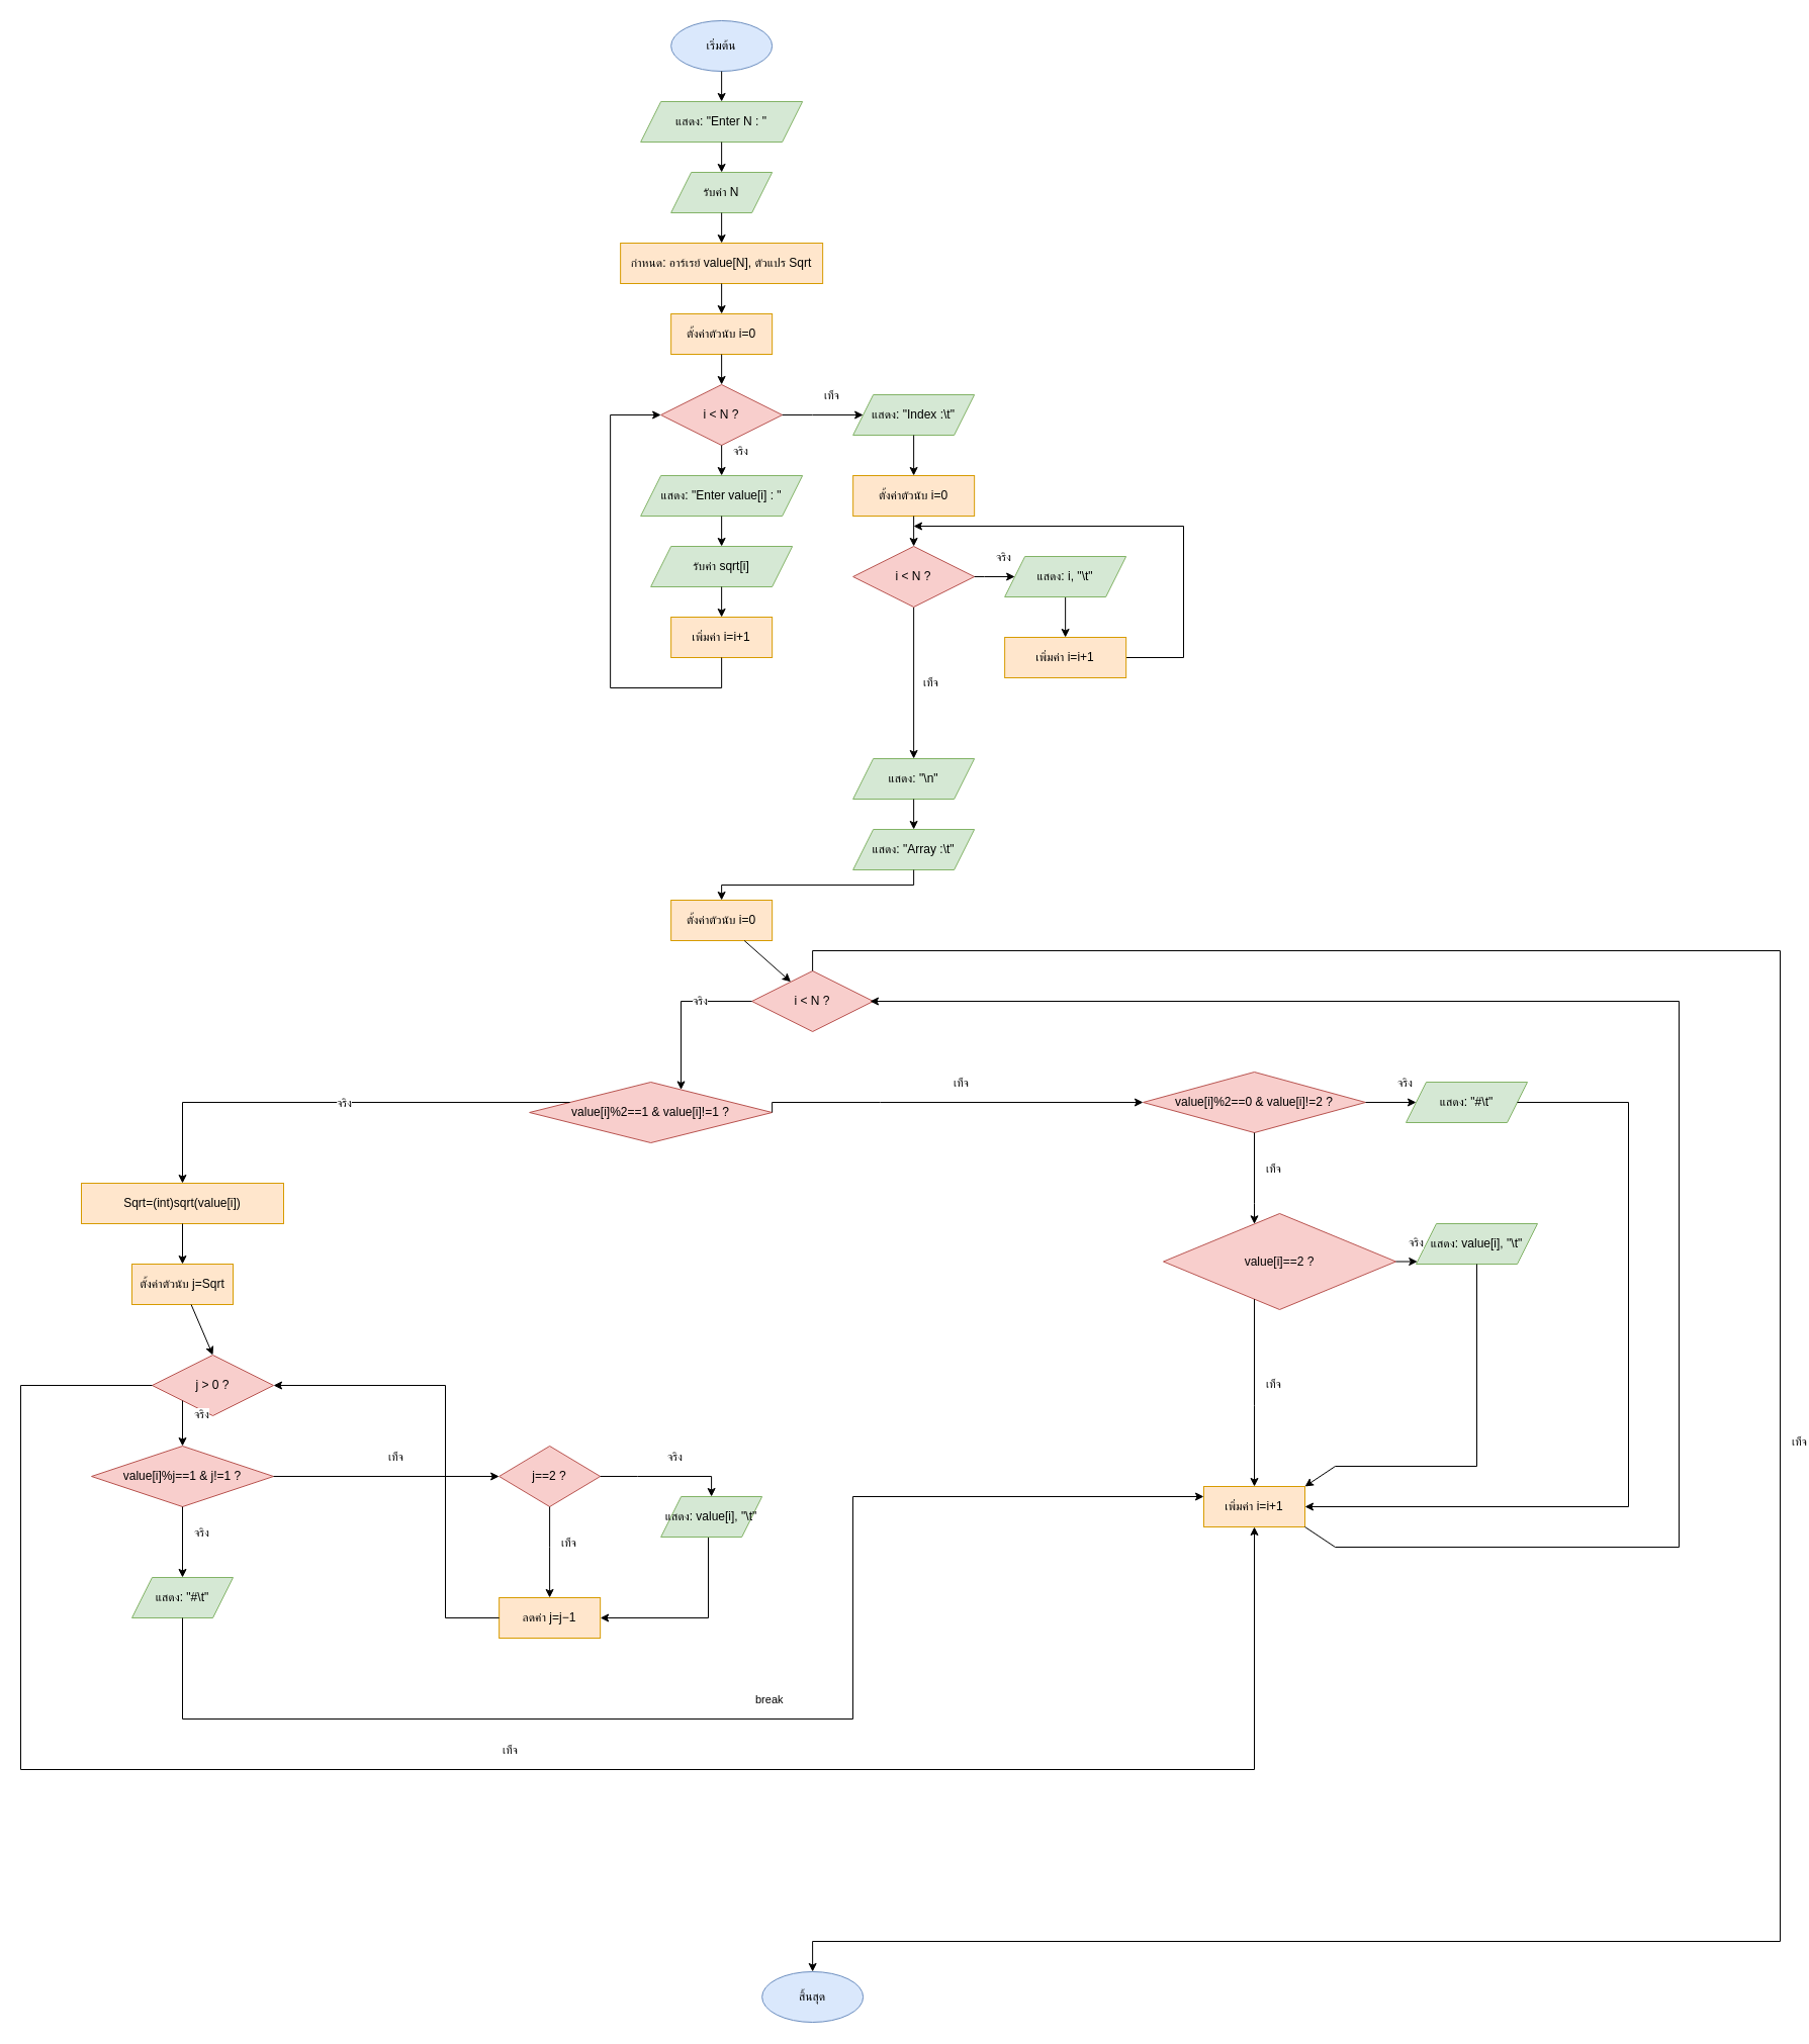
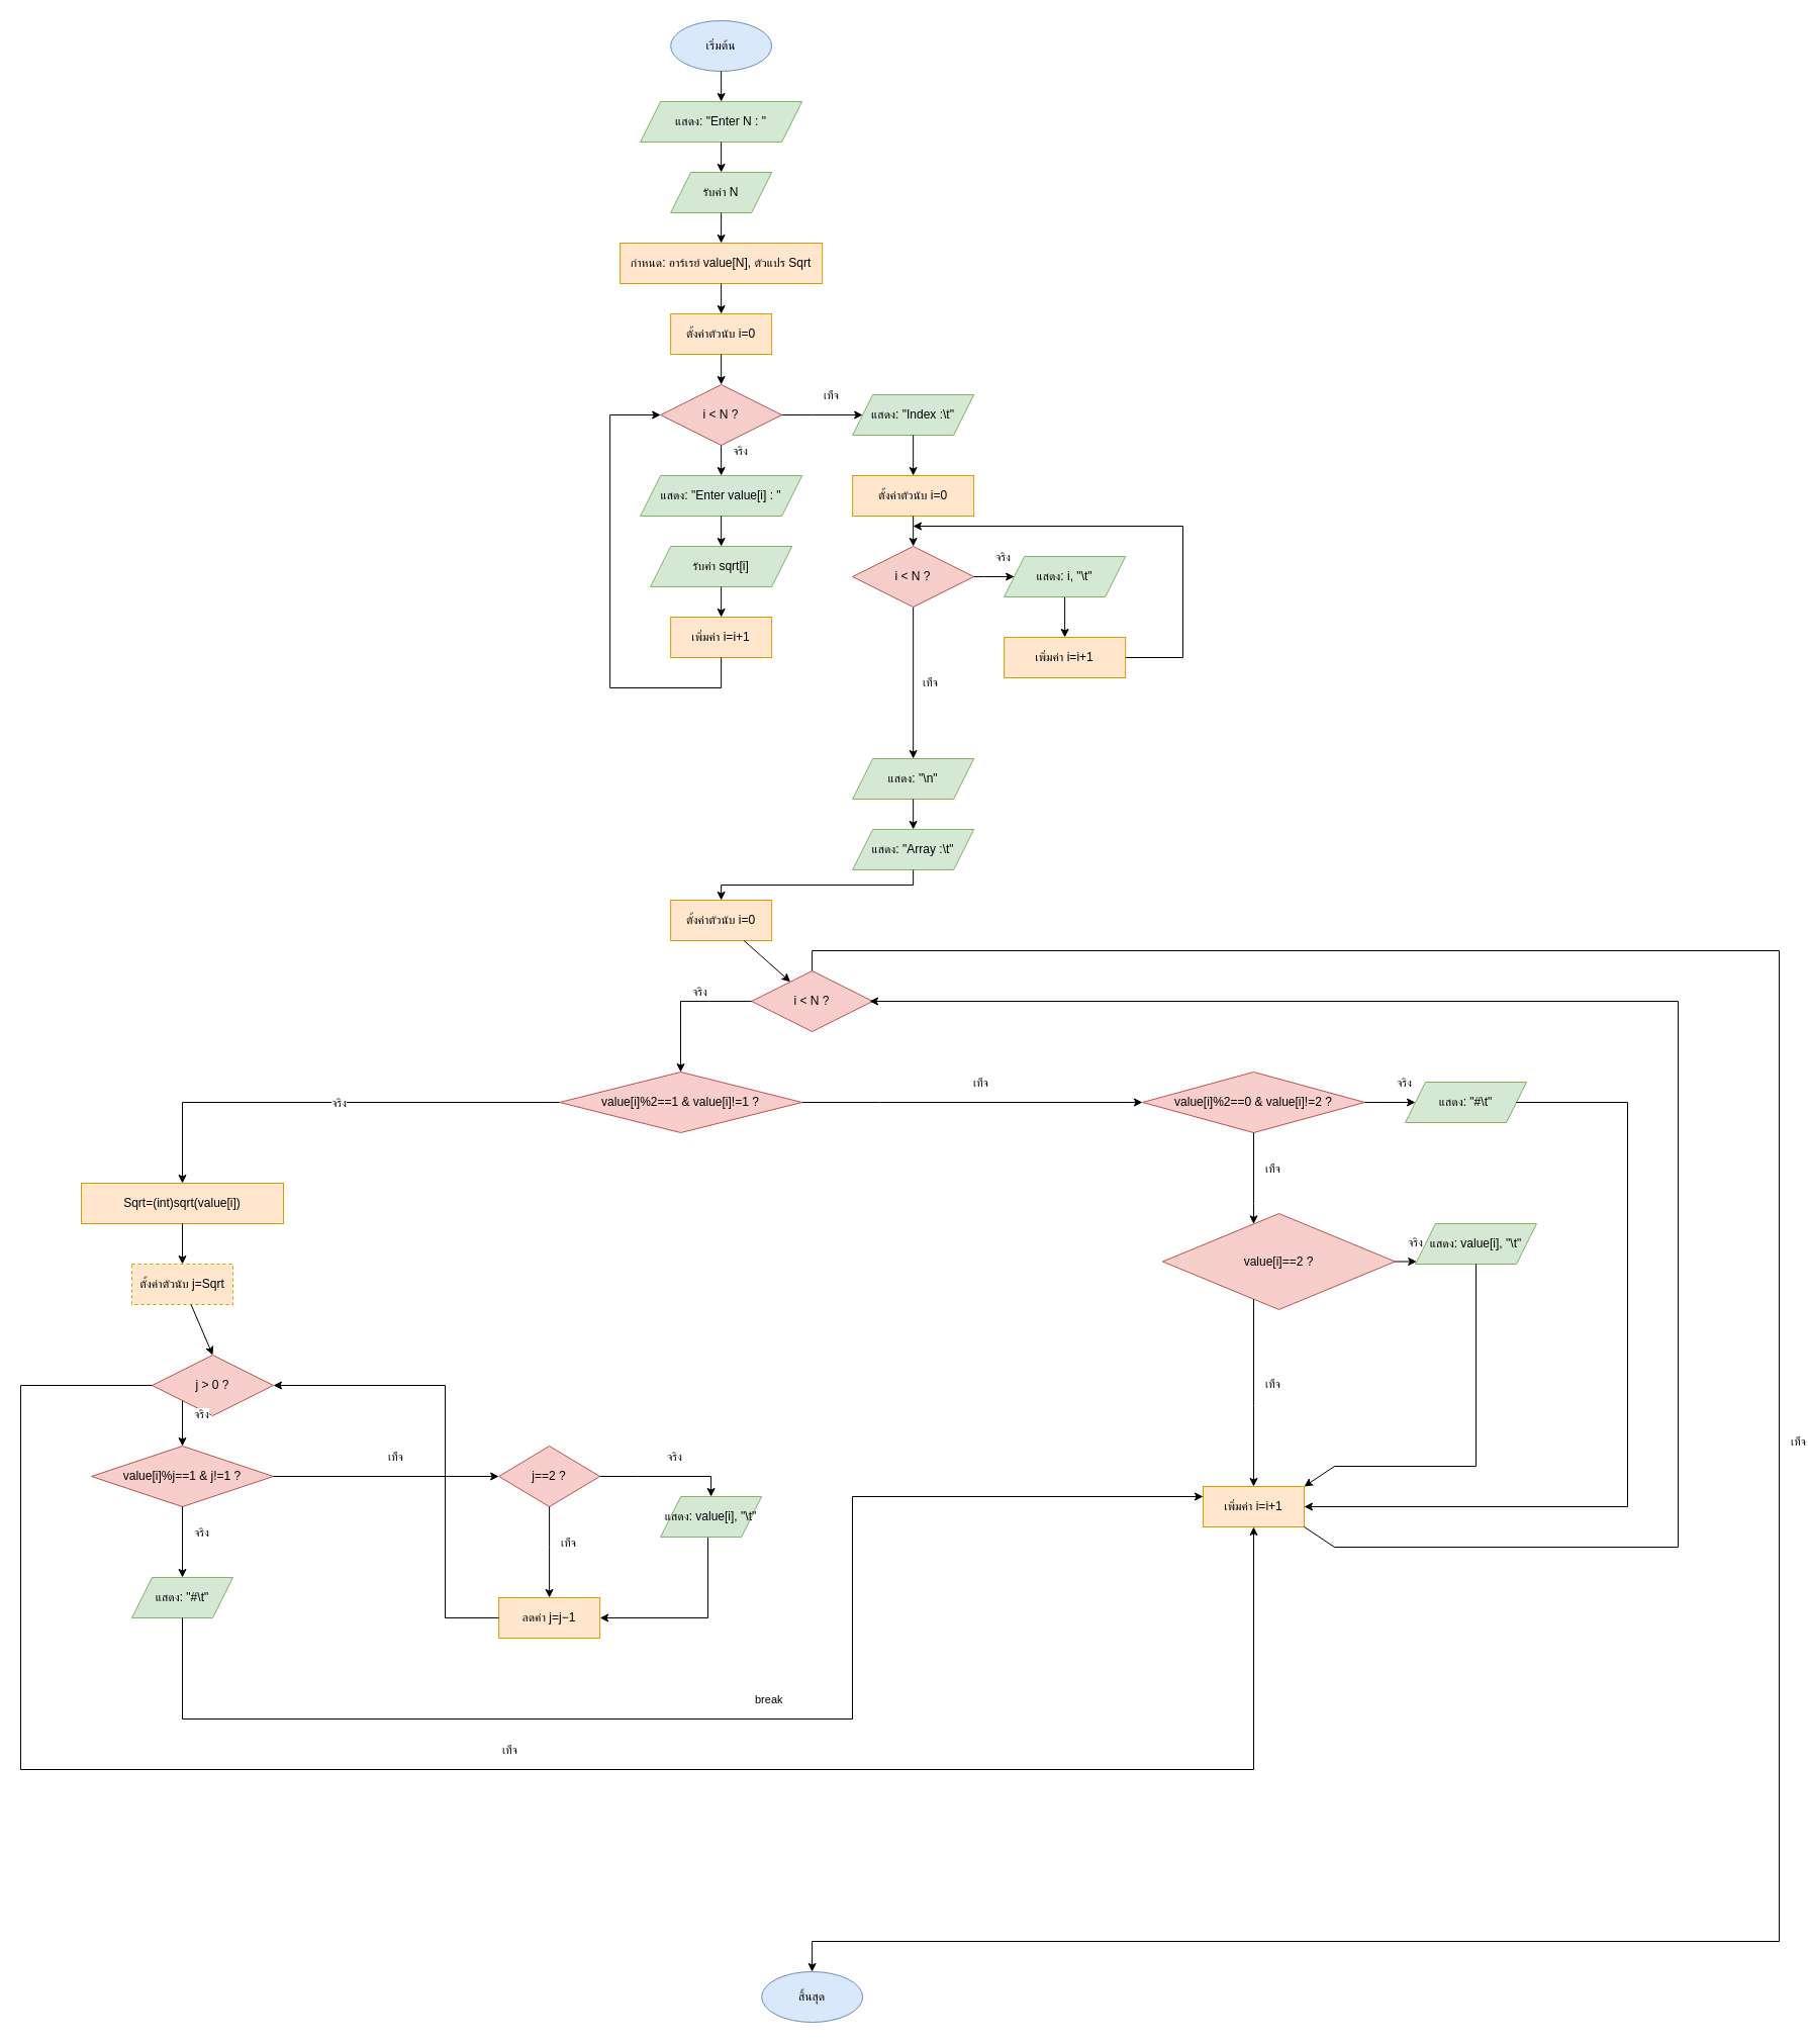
- <mxCell id="23" value="value[i]%2==1 &amp;amp; value[i]!=1 ?" style="rhombus;whiteSpace=wrap;html=1;fillColor=#f8cecc;strokeColor=#b85450;" vertex="1" parent="1"><mxGeometry x="523.14" y="1070" width="240" height="60" as="geometry" /></mxCell>
+ <mxCell id="23" value="value[i]%2==1 &amp;amp; value[i]!=1 ?" style="rhombus;whiteSpace=wrap;html=1;fillColor=#f8cecc;strokeColor=#b85450;" vertex="1" parent="1"><mxGeometry x="553.14" y="1060" width="240" height="60" as="geometry" /></mxCell>
- <mxCell id="29" value="ตั้งค่าตัวนับ j=Sqrt" style="rounded=0;whiteSpace=wrap;html=1;fillColor=#ffe6cc;strokeColor=#d79b00;" vertex="1" parent="1"><mxGeometry x="130" y="1250" width="100" height="40" as="geometry" /></mxCell>
+ <mxCell id="29" value="ตั้งค่าตัวนับ j=Sqrt" style="rounded=0;whiteSpace=wrap;html=1;fillColor=#ffe6cc;strokeColor=#d79b00;dashed=1;" vertex="1" parent="1"><mxGeometry x="130" y="1250" width="100" height="40" as="geometry" /></mxCell>
